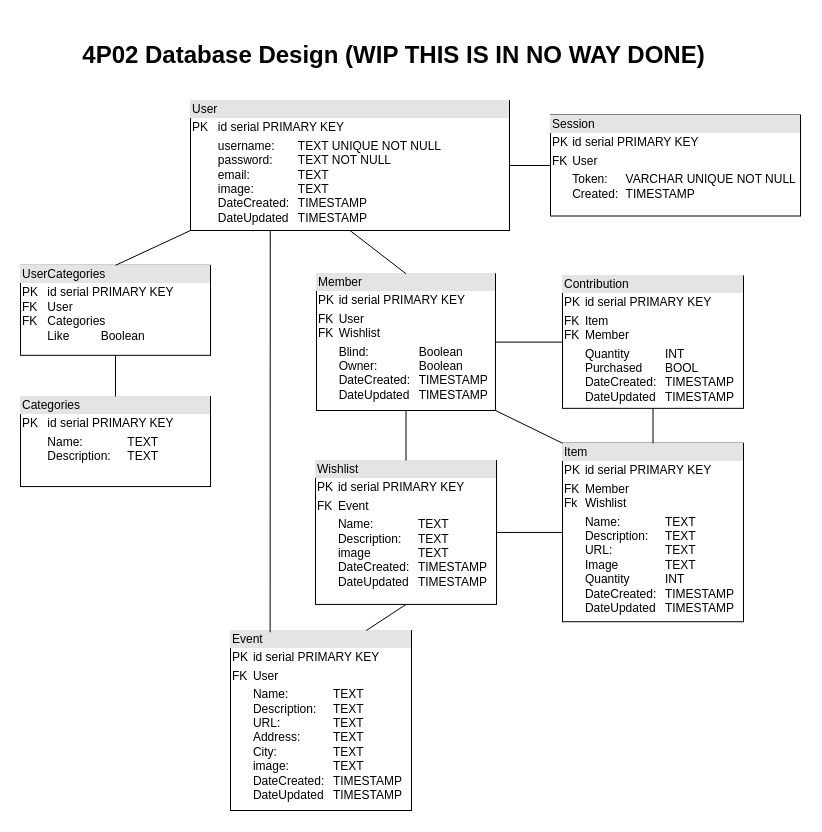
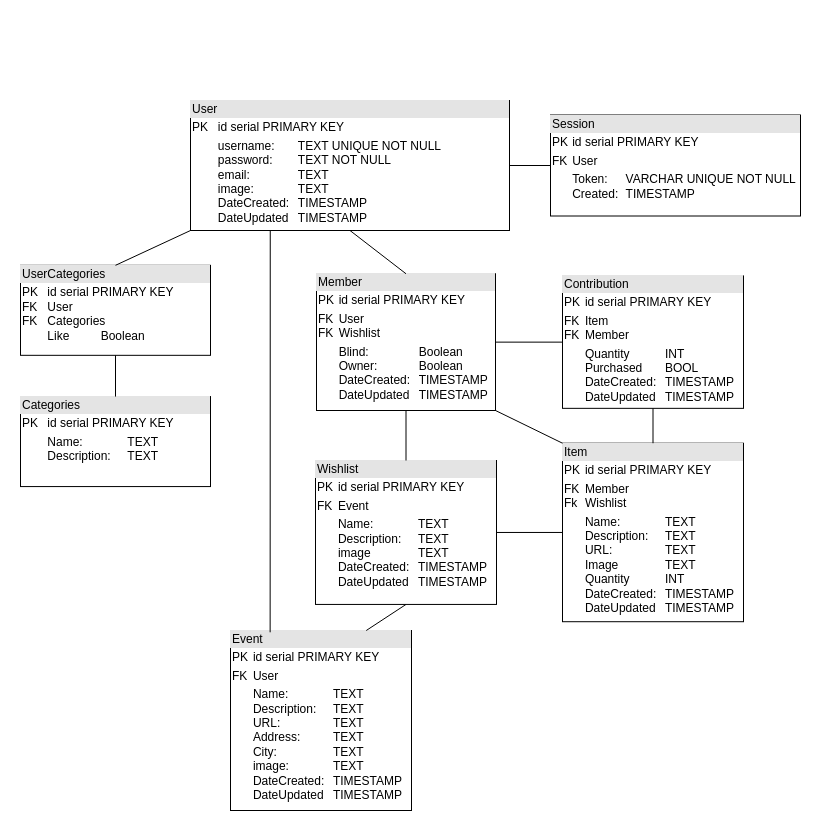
- <mxCell id="14" value="&lt;h1&gt;4P02 Database Design (WIP THIS IS IN NO WAY DONE)&lt;/h1&gt;" style="text;html=1;align=center;verticalAlign=middle;resizable=0;points=[];autosize=1;strokeColor=none;fillColor=none;shadow=0;" parent="1" vertex="1"><mxGeometry x="68" width="650" height="70" as="geometry" y="20" /></mxCell>
